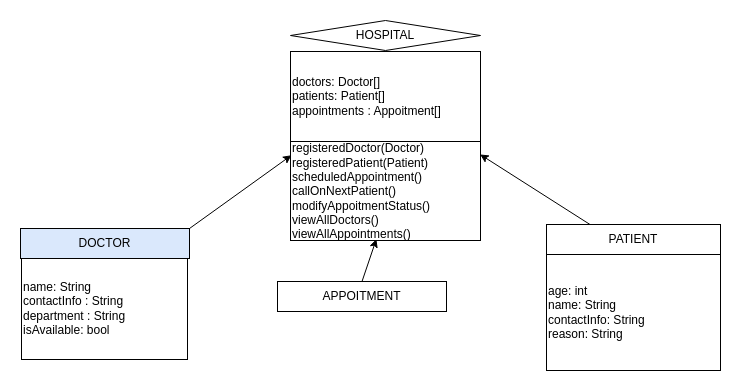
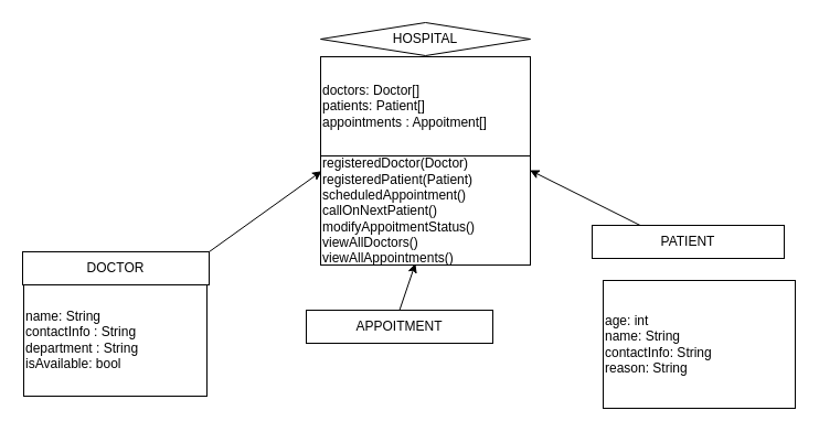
- <mxCell id="7" value="PATIENT" style="rounded=0;whiteSpace=wrap;html=1;" vertex="1" parent="1"><mxGeometry x="546" y="224" width="174" height="30" as="geometry" /></mxCell>
+ <mxCell id="7" value="PATIENT" style="rounded=0;whiteSpace=wrap;html=1;" vertex="1" parent="1"><mxGeometry x="536" y="204" width="174" height="30" as="geometry" /></mxCell>
- <mxCell id="6" value="DOCTOR" style="rounded=0;whiteSpace=wrap;html=1;fillColor=#dae8fc;" vertex="1" parent="1"><mxGeometry x="20" y="228" width="169" height="30" as="geometry" /></mxCell>
+ <mxCell id="6" value="DOCTOR" style="rounded=0;whiteSpace=wrap;html=1;" vertex="1" parent="1"><mxGeometry x="20" y="228" width="169" height="30" as="geometry" /></mxCell>
